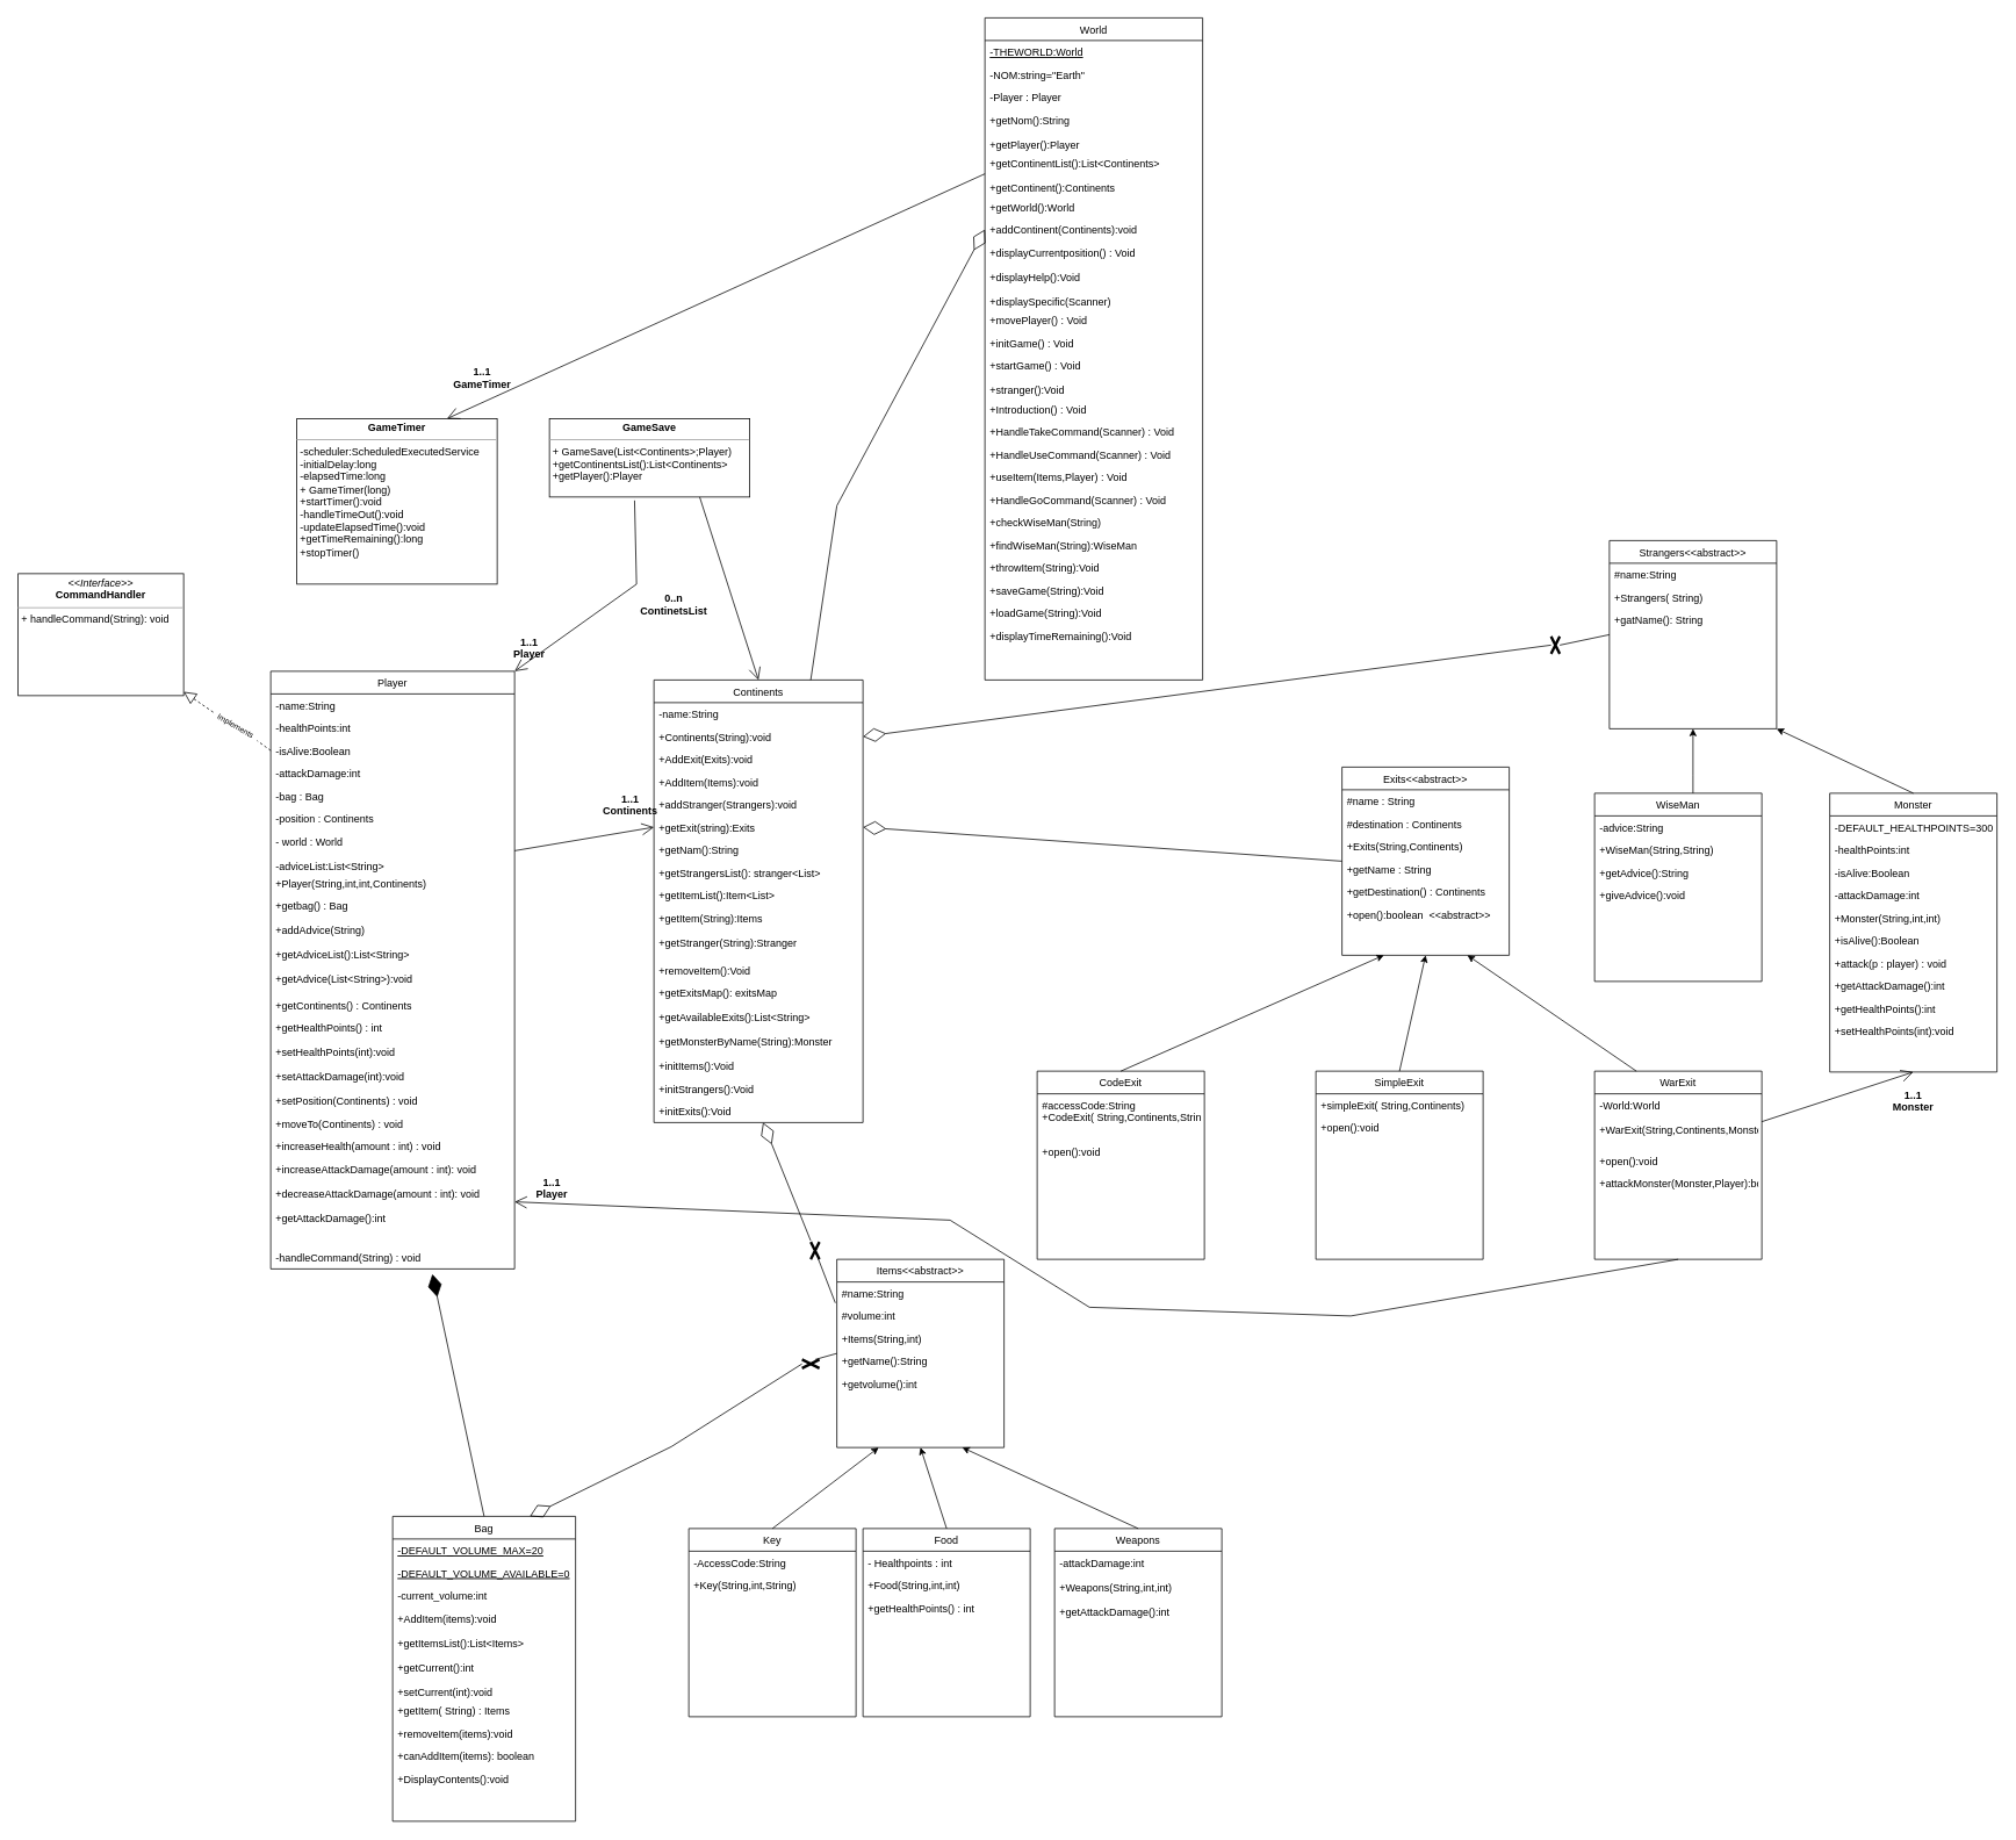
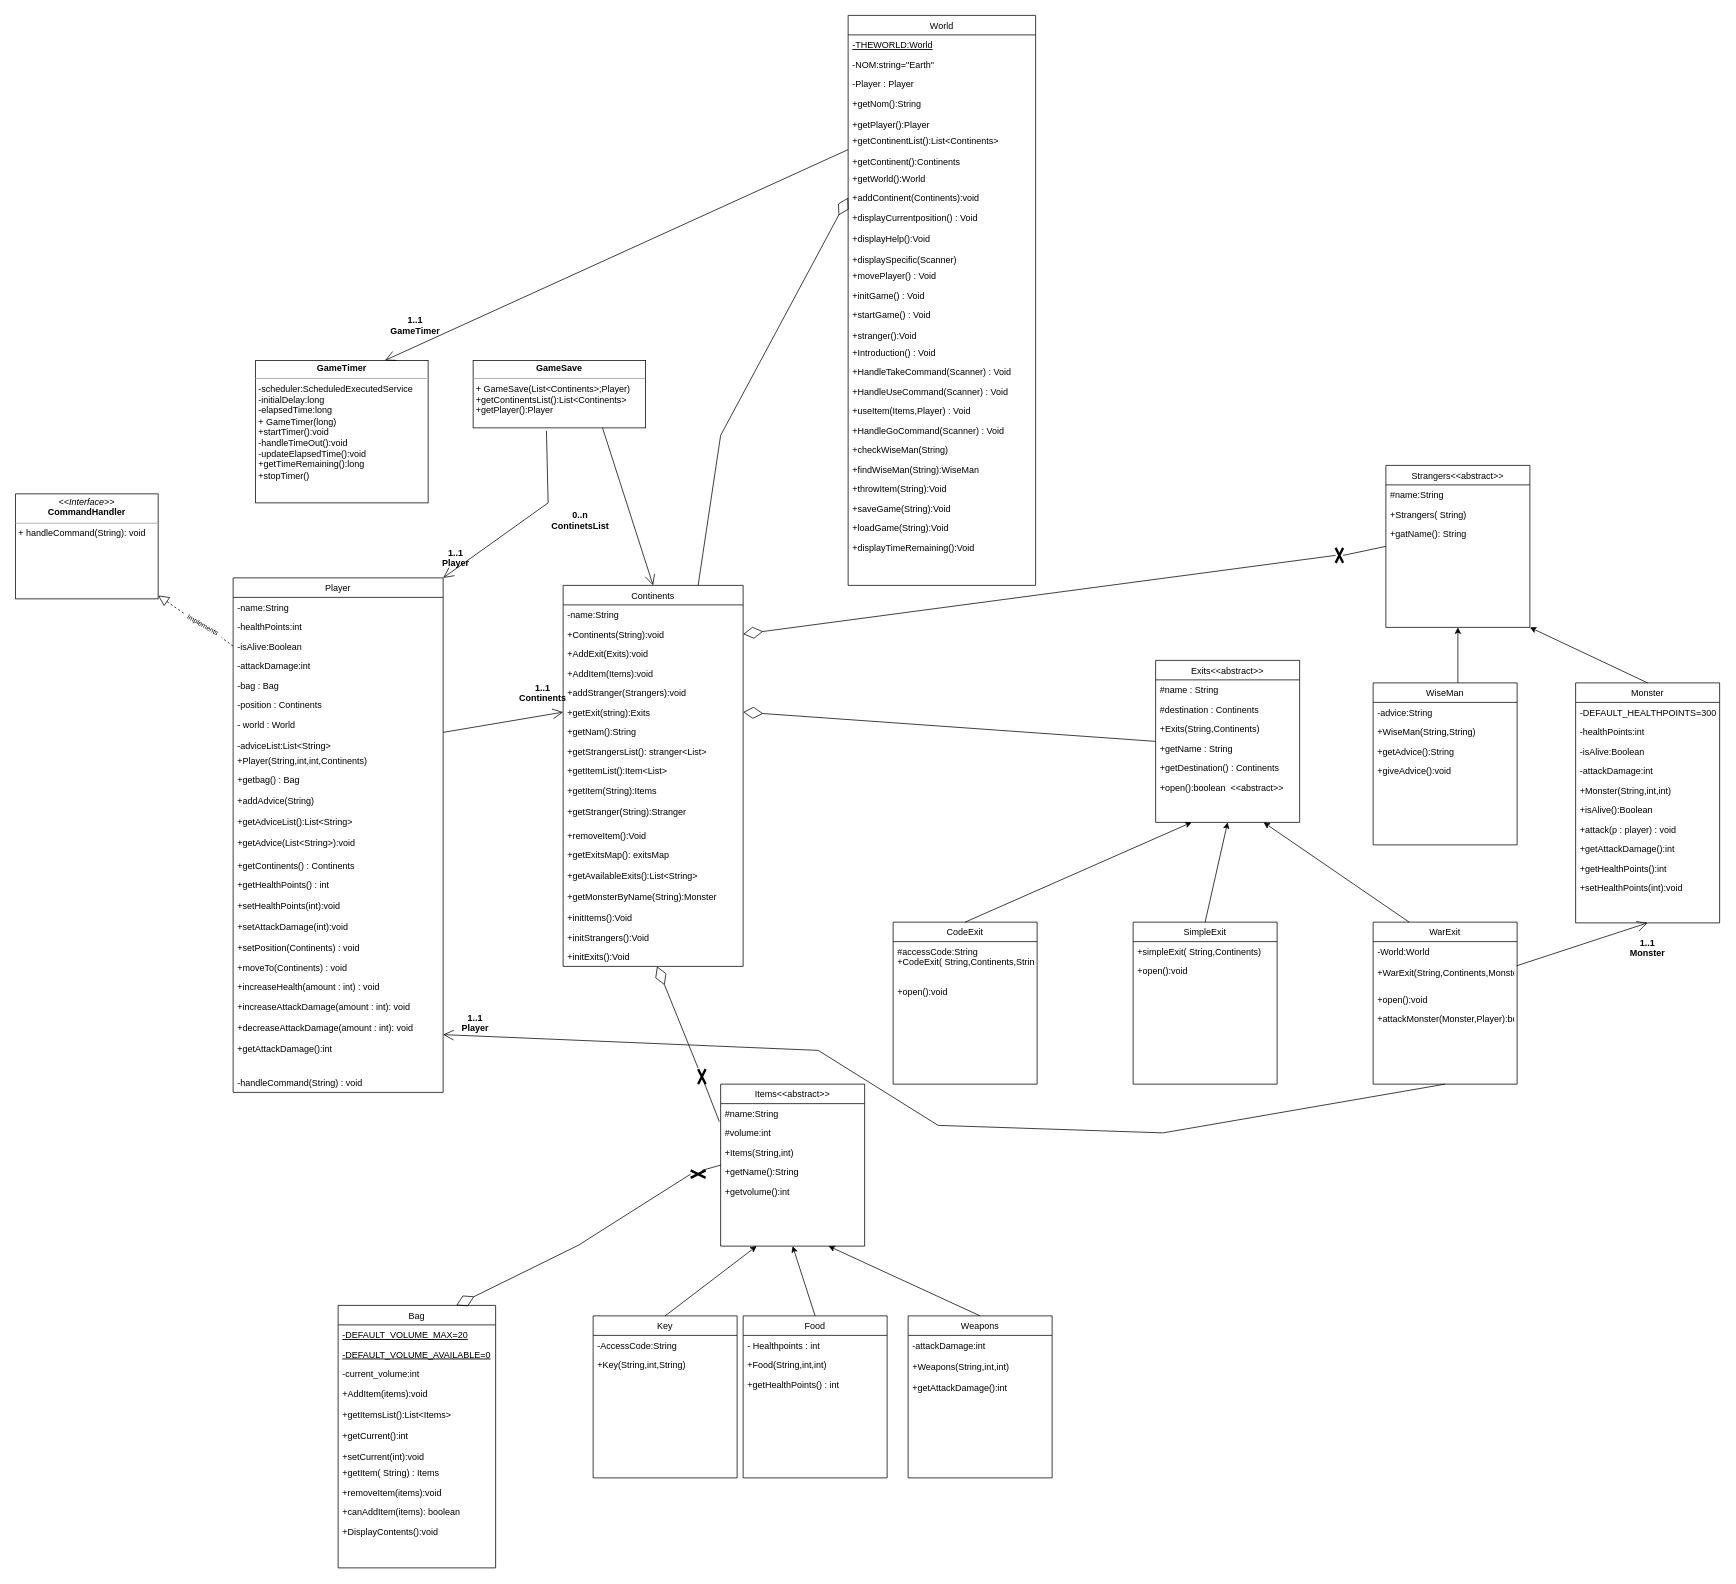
- <mxCell id="133" value="" style="endArrow=diamondThin;endFill=1;endSize=24;html=1;rounded=0;fontSize=12;exitX=0.5;exitY=0;exitDx=0;exitDy=0;entryX=0.663;entryY=1.231;entryDx=0;entryDy=0;entryPerimeter=0;" parent="1" source="58" target="98" edge="1"><mxGeometry width="160" relative="1" as="geometry"><mxPoint x="670" y="1530" as="sourcePoint" /><mxPoint x="830" y="1530" as="targetPoint" /></mxGeometry></mxCell>
